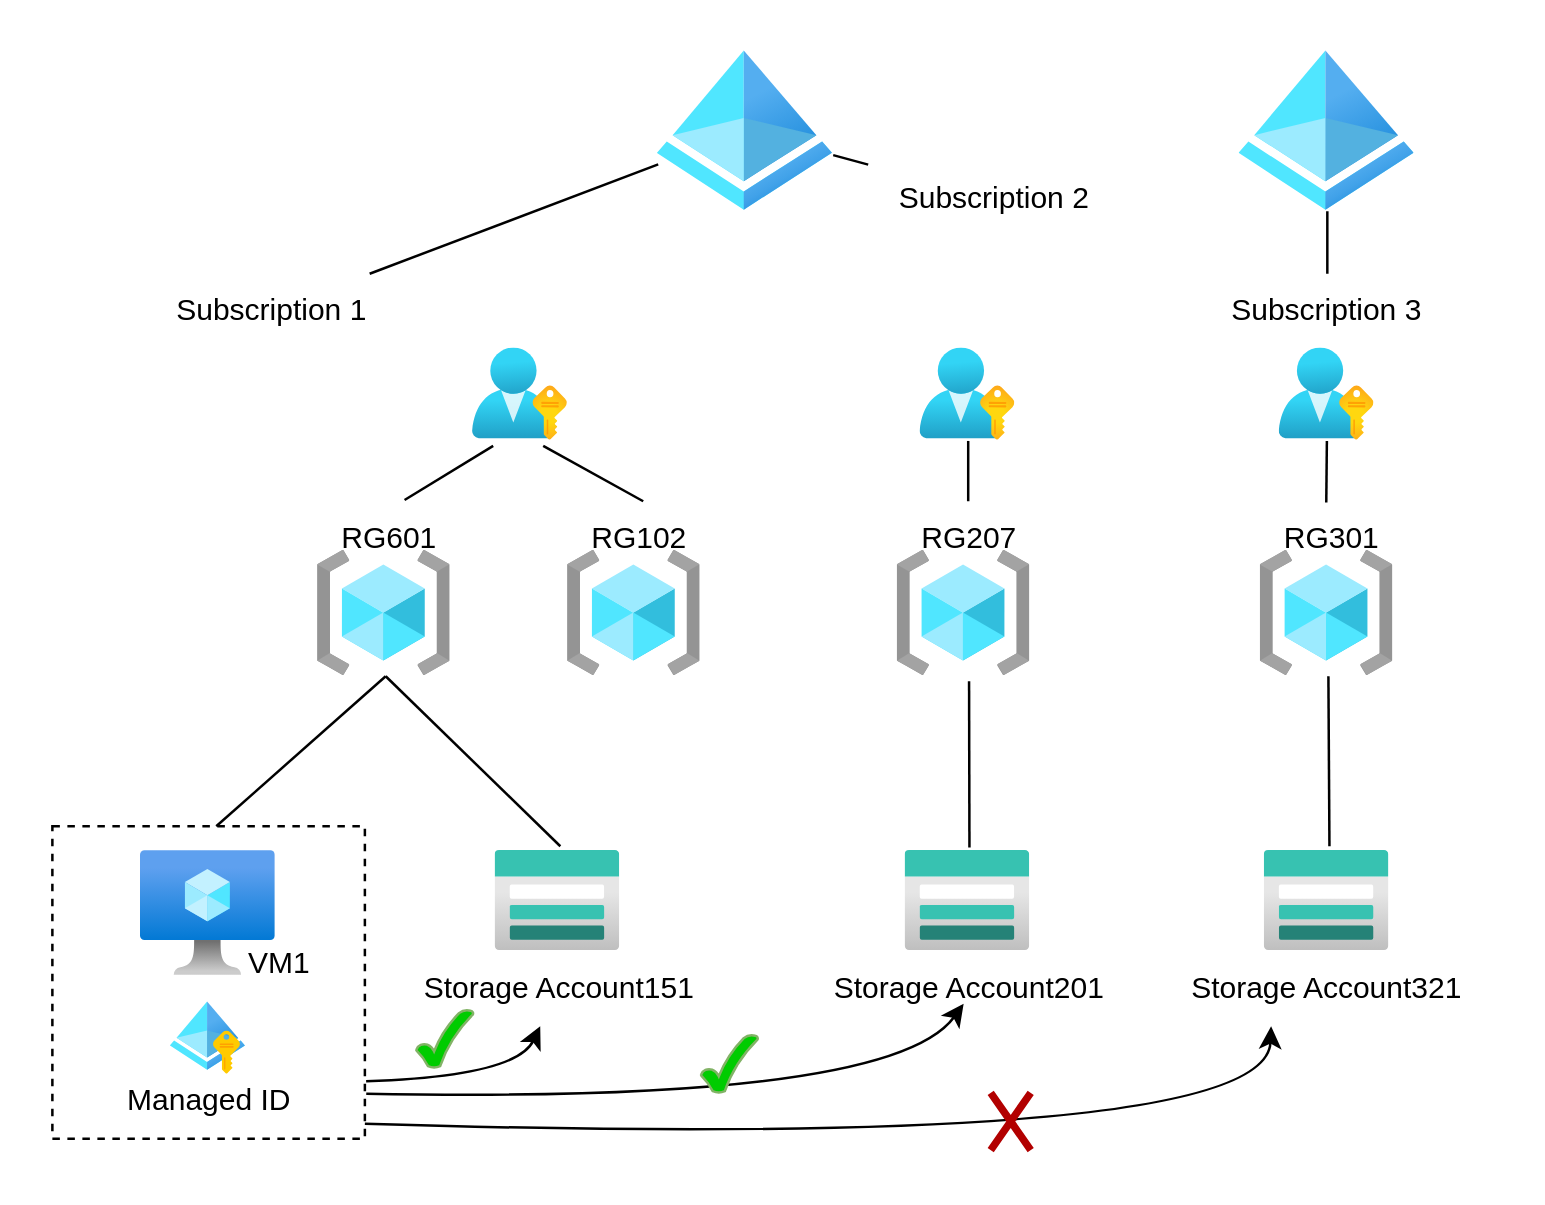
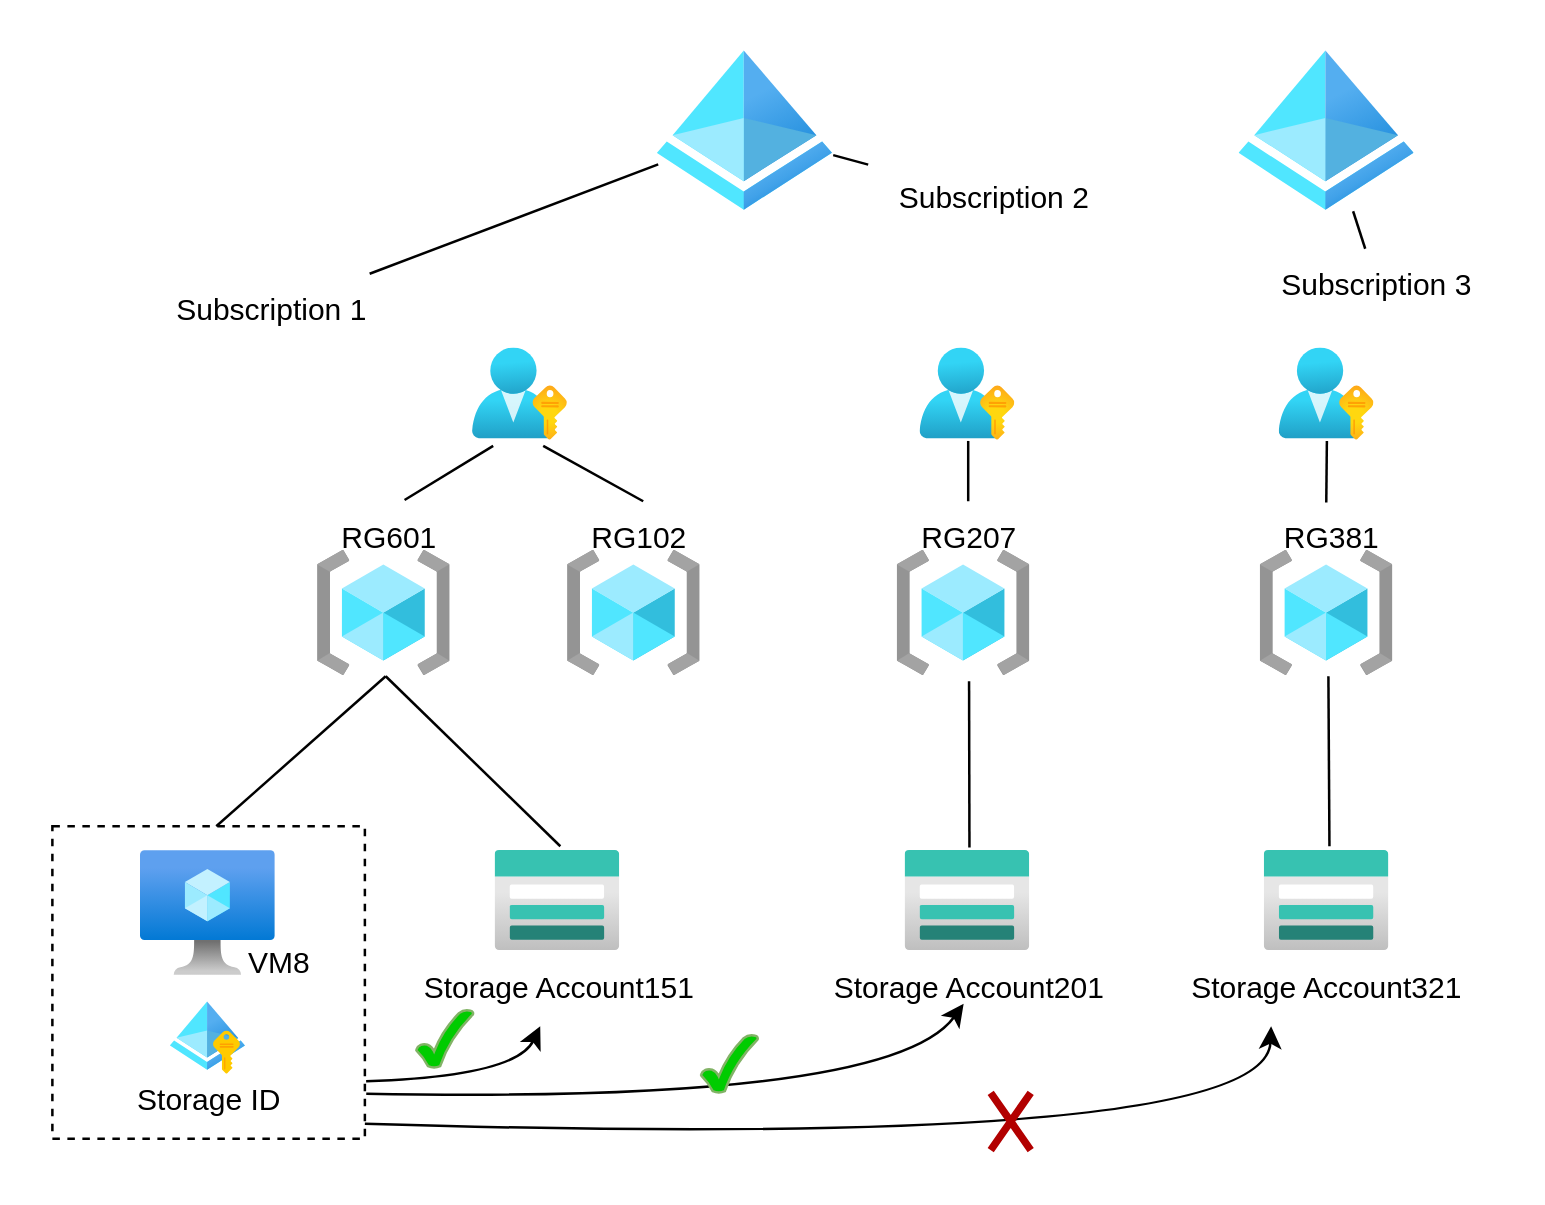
- <mxCell id="32" value="Subscription 3" style="text;html=1;align=center;verticalAlign=middle;resizable=0;points=[];autosize=1;strokeColor=none;fillColor=none;" vertex="1" parent="1"><mxGeometry x="480.43" y="109" width="100" height="30" as="geometry" /></mxCell>
+ <mxCell id="32" value="Subscription 3" style="text;html=1;align=center;verticalAlign=middle;resizable=0;points=[];autosize=1;strokeColor=none;fillColor=none;" vertex="1" parent="1"><mxGeometry x="500.43" y="99" width="100" height="30" as="geometry" /></mxCell>
- <mxCell id="33" value="RG301" style="text;html=1;align=center;verticalAlign=middle;resizable=0;points=[];autosize=1;strokeColor=none;fillColor=none;" vertex="1" parent="1"><mxGeometry x="501.99" y="200" width="60" height="30" as="geometry" /></mxCell>
+ <mxCell id="33" value="RG381" style="text;html=1;align=center;verticalAlign=middle;resizable=0;points=[];autosize=1;strokeColor=none;fillColor=none;" vertex="1" parent="1"><mxGeometry x="501.99" y="200" width="60" height="30" as="geometry" /></mxCell>
- <mxCell id="20" value="VM1" style="text;html=1;align=center;verticalAlign=middle;resizable=0;points=[];autosize=1;strokeColor=none;fillColor=none;" vertex="1" parent="1"><mxGeometry x="86" y="370" width="50" height="30" as="geometry" /></mxCell>
+ <mxCell id="20" value="VM8" style="text;html=1;align=center;verticalAlign=middle;resizable=0;points=[];autosize=1;strokeColor=none;fillColor=none;" vertex="1" parent="1"><mxGeometry x="86" y="370" width="50" height="30" as="geometry" /></mxCell>
- <mxCell id="38" value="Managed ID" style="text;html=1;align=center;verticalAlign=middle;resizable=0;points=[];autosize=1;strokeColor=none;fillColor=none;" vertex="1" parent="1"><mxGeometry x="37.95" y="425" width="90" height="30" as="geometry" /></mxCell>
+ <mxCell id="38" value="Storage ID" style="text;html=1;align=center;verticalAlign=middle;resizable=0;points=[];autosize=1;strokeColor=none;fillColor=none;" vertex="1" parent="1"><mxGeometry x="37.95" y="425" width="90" height="30" as="geometry" /></mxCell>
